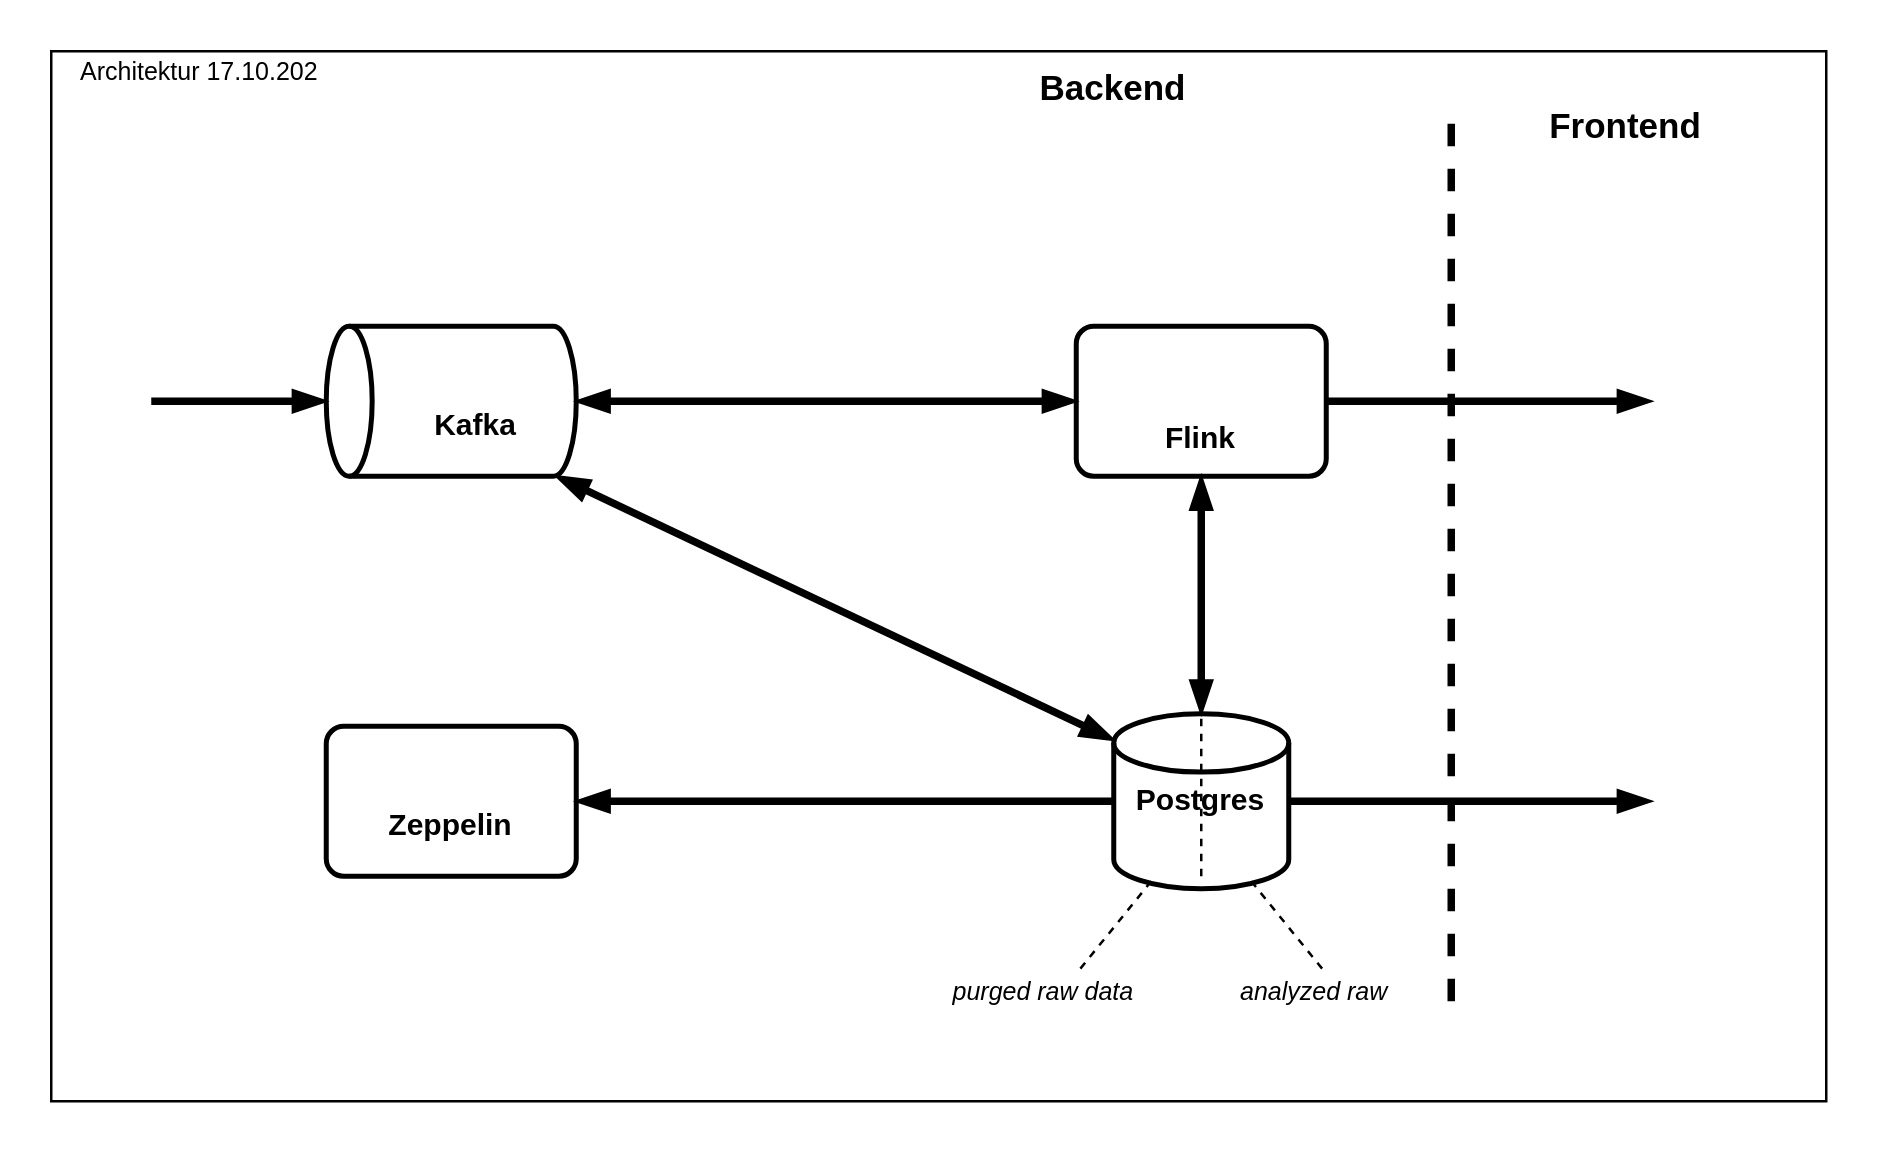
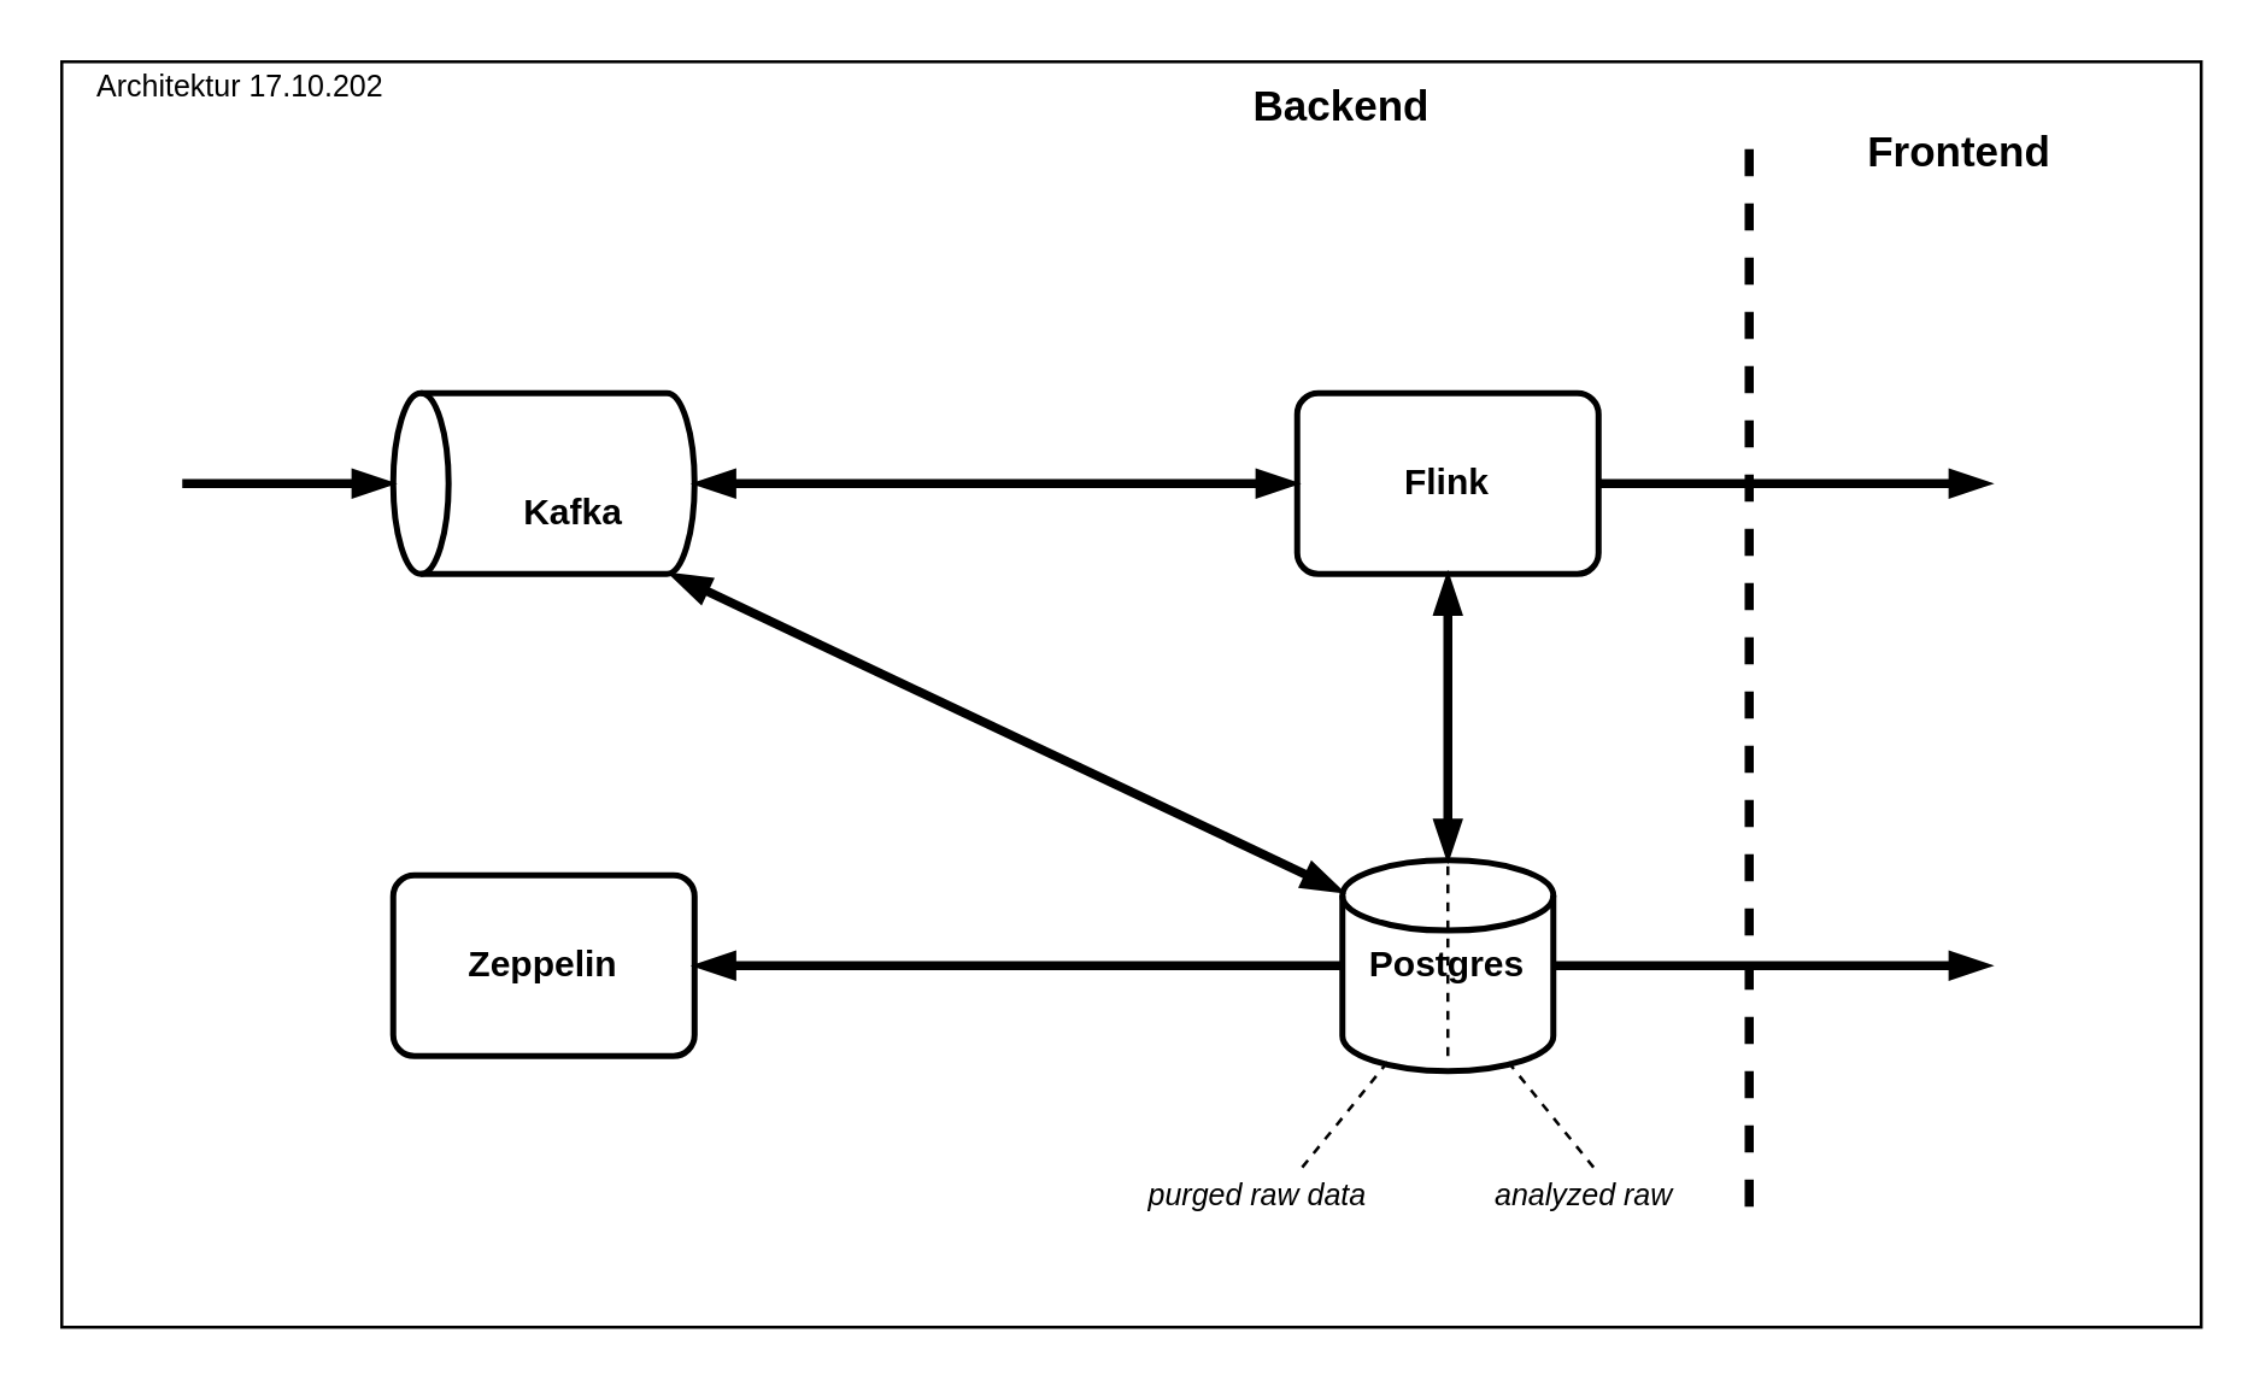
- <mxCell id="16" value="Flink" style="text;html=1;strokeColor=none;fillColor=none;align=center;verticalAlign=middle;whiteSpace=wrap;rounded=0;fontFamily=Helvetica;fontStyle=1" parent="1" vertex="1"><mxGeometry x="460" y="165" width="40" height="20" as="geometry" /></mxCell>
+ <mxCell id="16" value="Flink" style="text;html=1;strokeColor=none;fillColor=none;align=center;verticalAlign=middle;whiteSpace=wrap;rounded=0;fontFamily=Helvetica;fontStyle=1" parent="1" vertex="1"><mxGeometry x="460" y="150" width="40" height="20" as="geometry" /></mxCell>
- <mxCell id="15" value="Zeppelin" style="text;html=1;strokeColor=none;fillColor=none;align=center;verticalAlign=middle;whiteSpace=wrap;rounded=0;fontFamily=Helvetica;fontStyle=1" parent="1" vertex="1"><mxGeometry x="160" y="320" width="40" height="20" as="geometry" /></mxCell>
+ <mxCell id="15" value="Zeppelin" style="text;html=1;strokeColor=none;fillColor=none;align=center;verticalAlign=middle;whiteSpace=wrap;rounded=0;fontFamily=Helvetica;fontStyle=1" parent="1" vertex="1"><mxGeometry x="160" y="310" width="40" height="20" as="geometry" /></mxCell>
